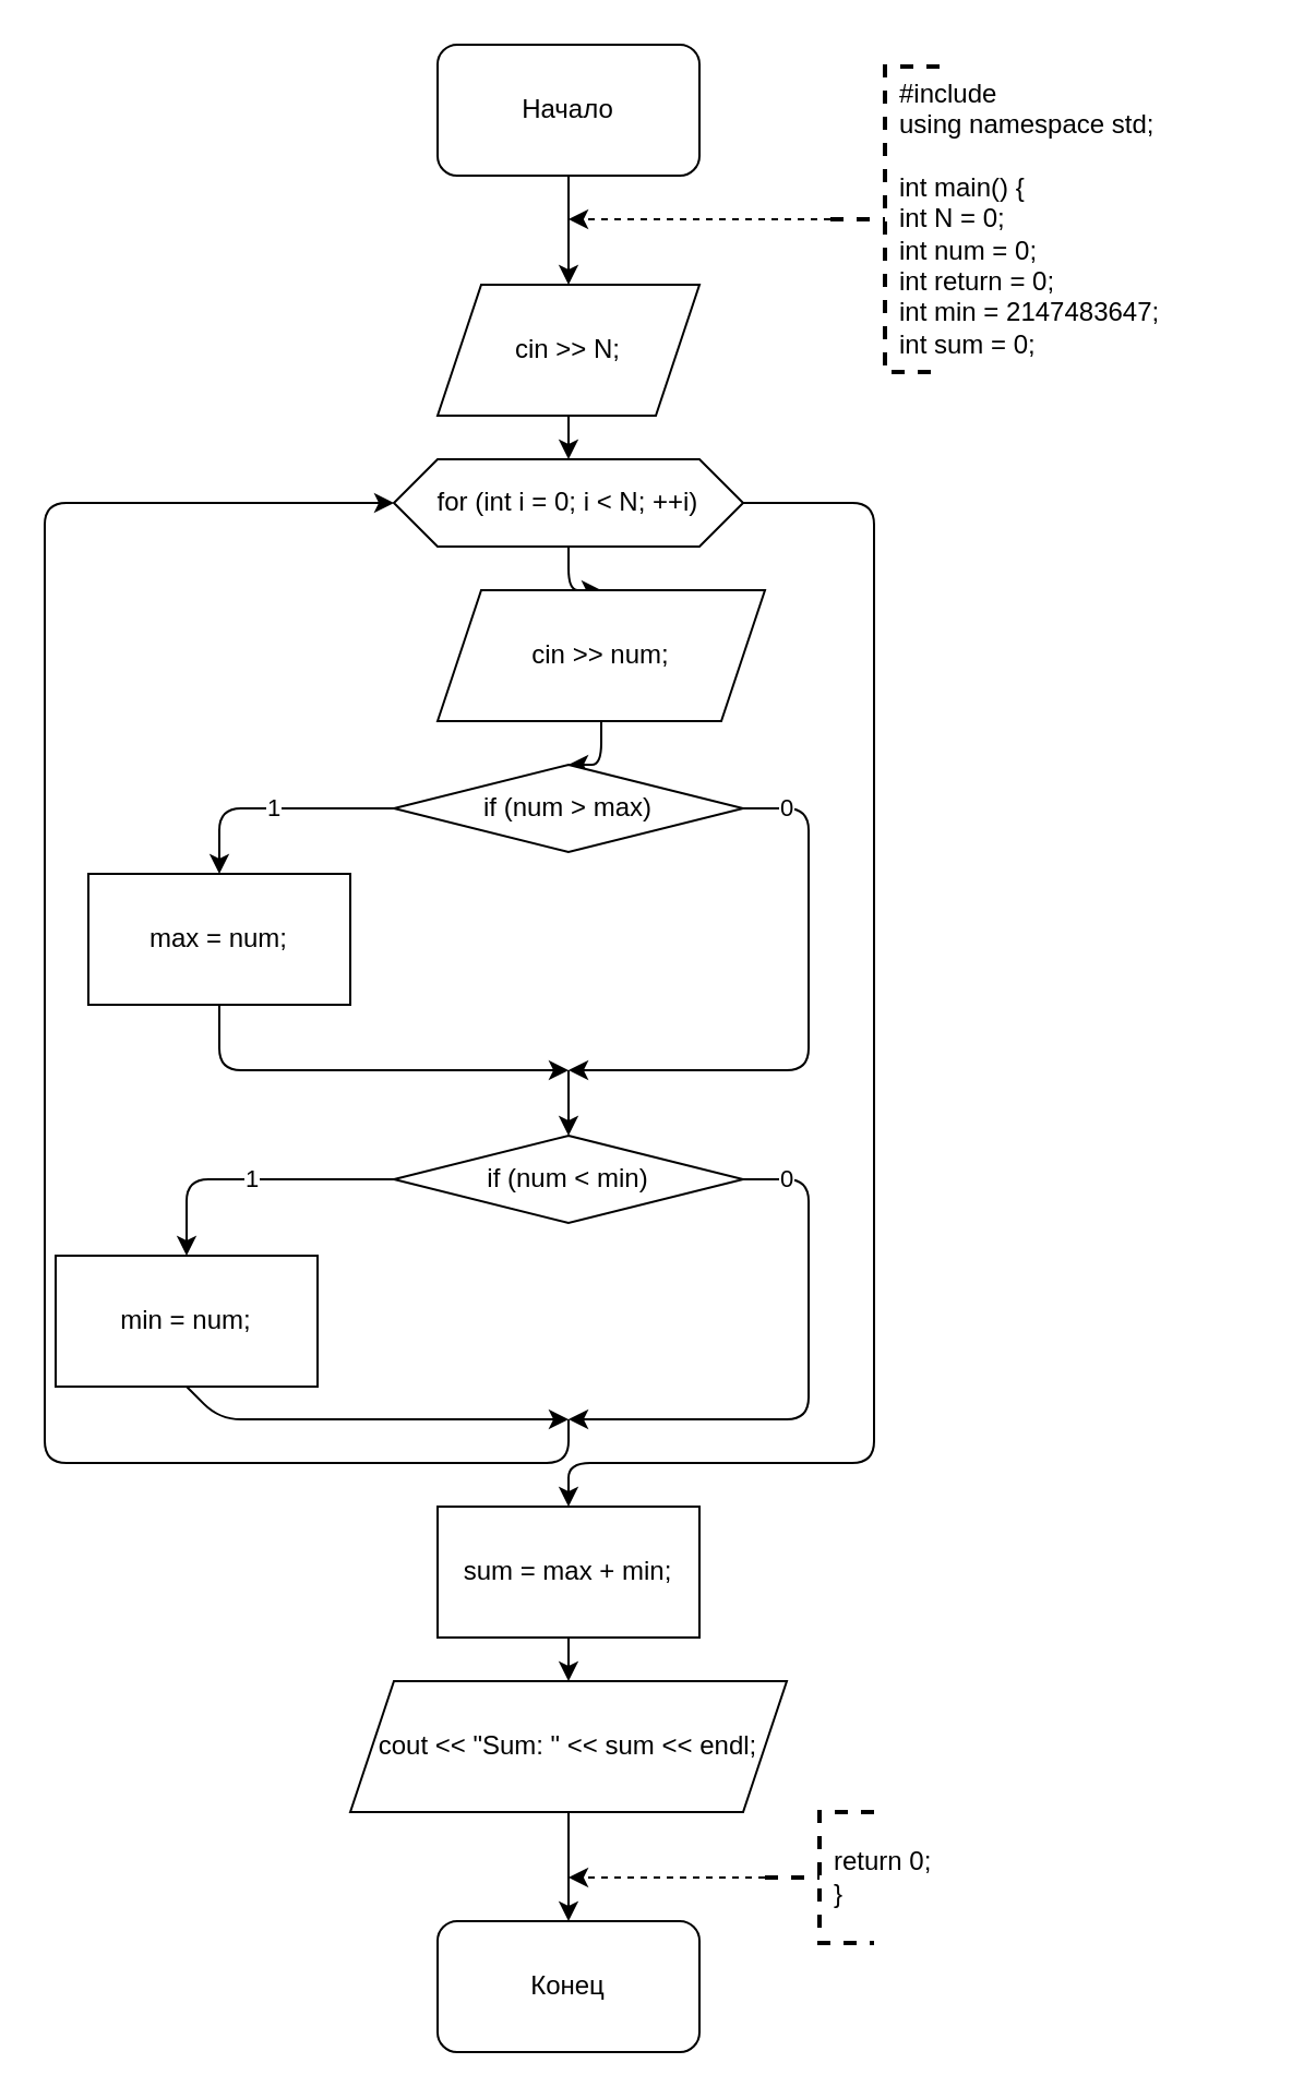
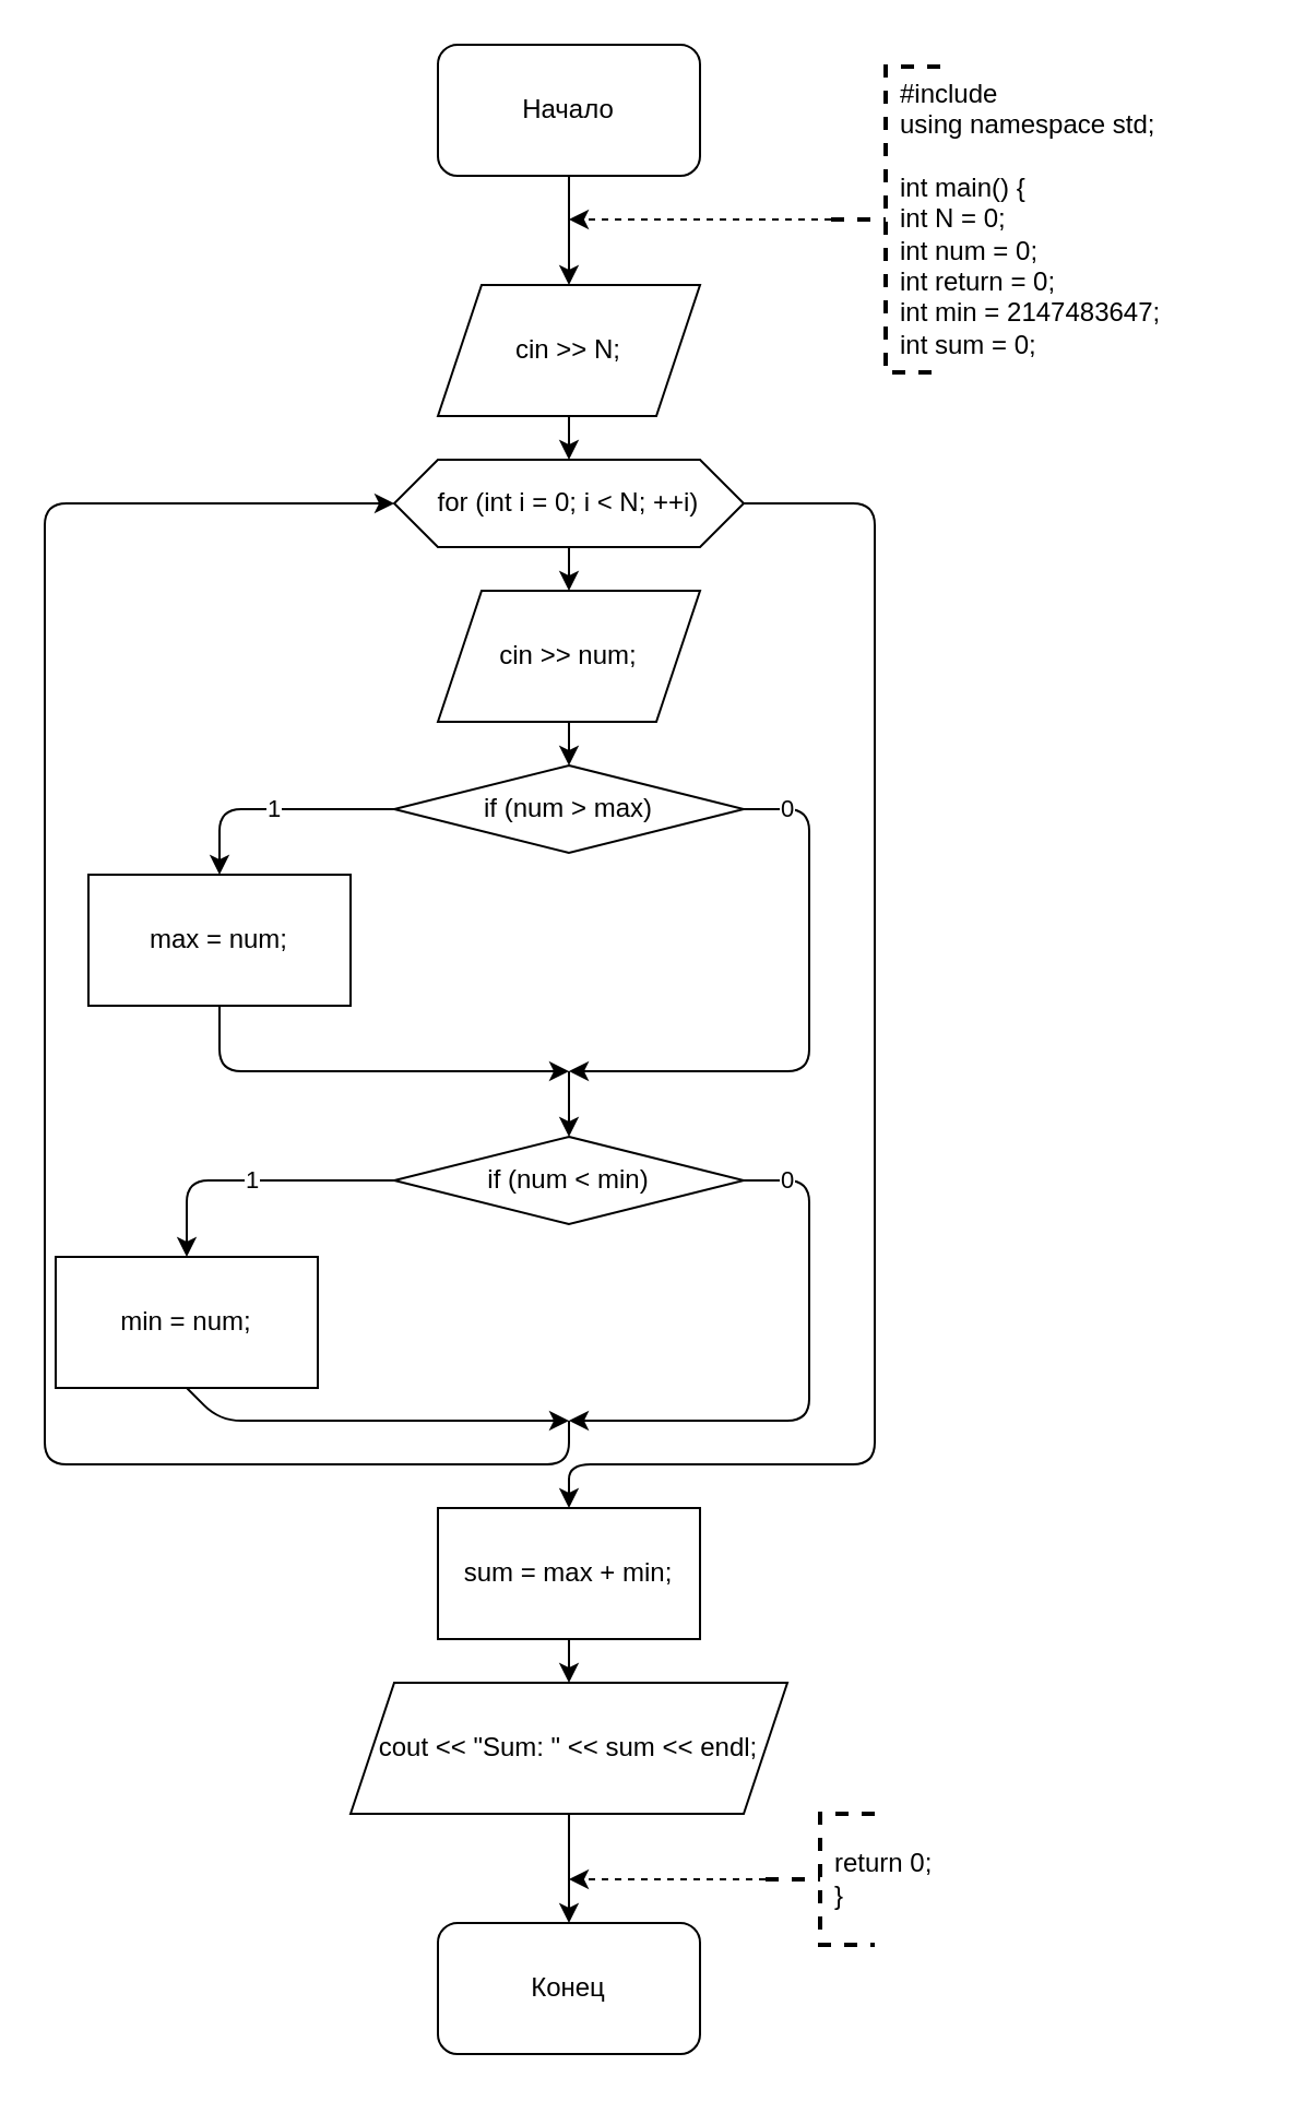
- <mxCell id="9" value="cin &amp;gt;&amp;gt; num;" style="shape=parallelogram;perimeter=parallelogramPerimeter;whiteSpace=wrap;html=1;fixedSize=1;" vertex="1" parent="1"><mxGeometry x="200" y="270" width="150" height="60" as="geometry" /></mxCell>
+ <mxCell id="9" value="cin &amp;gt;&amp;gt; num;" style="shape=parallelogram;perimeter=parallelogramPerimeter;whiteSpace=wrap;html=1;fixedSize=1;" vertex="1" parent="1"><mxGeometry x="200" y="270" width="120" height="60" as="geometry" /></mxCell>
